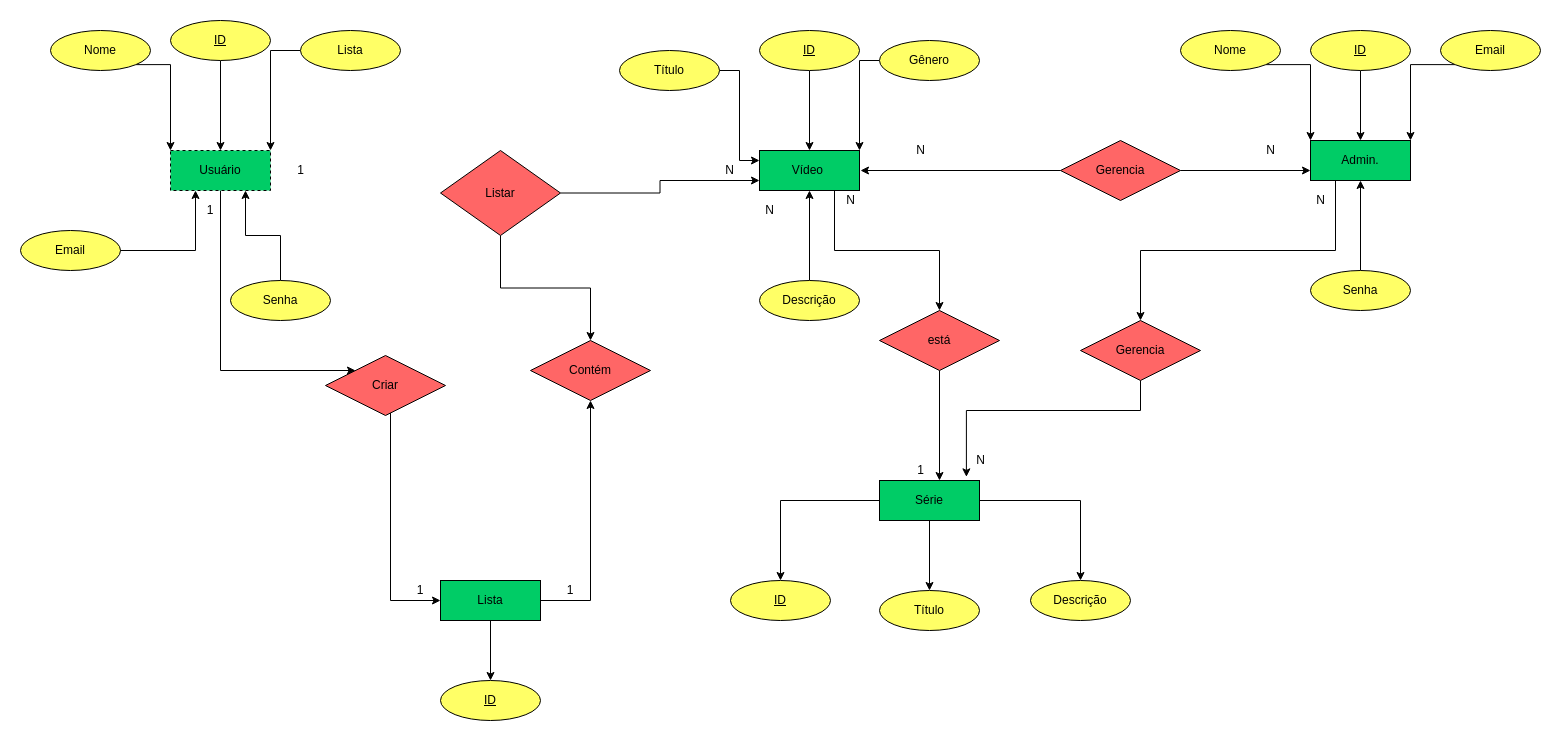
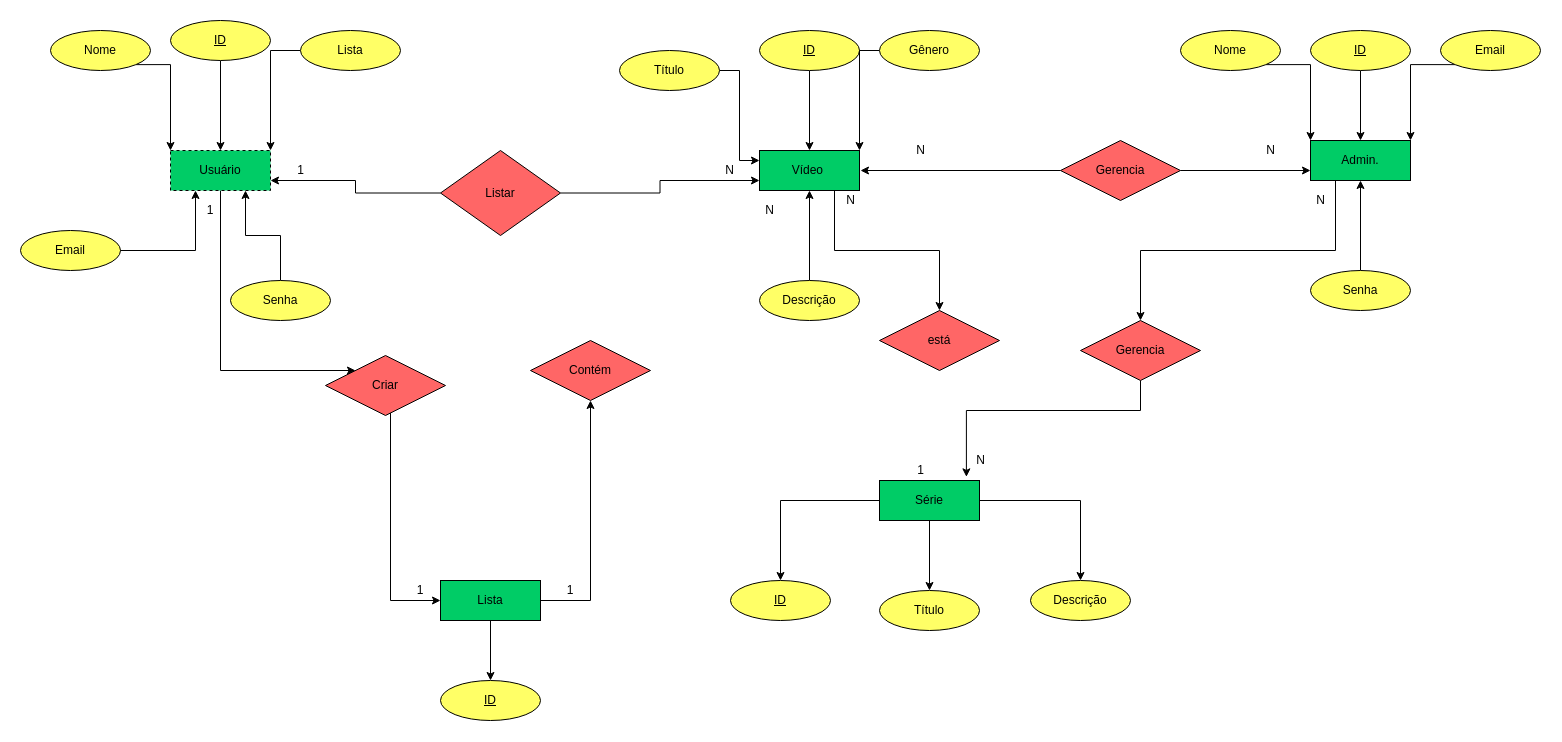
- <mxCell id="19" value="Gênero" style="ellipse;whiteSpace=wrap;html=1;align=center;fillColor=#FFFF66;" parent="1" vertex="1"><mxGeometry x="879" y="40" width="100" height="40" as="geometry" /></mxCell>
+ <mxCell id="19" value="Gênero" style="ellipse;whiteSpace=wrap;html=1;align=center;fillColor=#FFFF66;" parent="1" vertex="1"><mxGeometry x="879" y="30" width="100" height="40" as="geometry" /></mxCell>
- <mxCell id="34" style="edgeStyle=orthogonalEdgeStyle;rounded=0;orthogonalLoop=1;jettySize=auto;html=1;" parent="1" source="36" target="50" edge="1"><mxGeometry relative="1" as="geometry" /></mxCell>
+ <mxCell id="34" style="edgeStyle=orthogonalEdgeStyle;rounded=0;orthogonalLoop=1;jettySize=auto;html=1;entryX=1;entryY=0.75;entryDx=0;entryDy=0;" parent="1" source="36" target="5" edge="1"><mxGeometry relative="1" as="geometry" /></mxCell>
- <mxCell id="62" style="edgeStyle=orthogonalEdgeStyle;rounded=0;orthogonalLoop=1;jettySize=auto;html=1;entryX=0.6;entryY=0;entryDx=0;entryDy=0;entryPerimeter=0;" parent="1" source="63" target="54" edge="1"><mxGeometry relative="1" as="geometry" /></mxCell>
